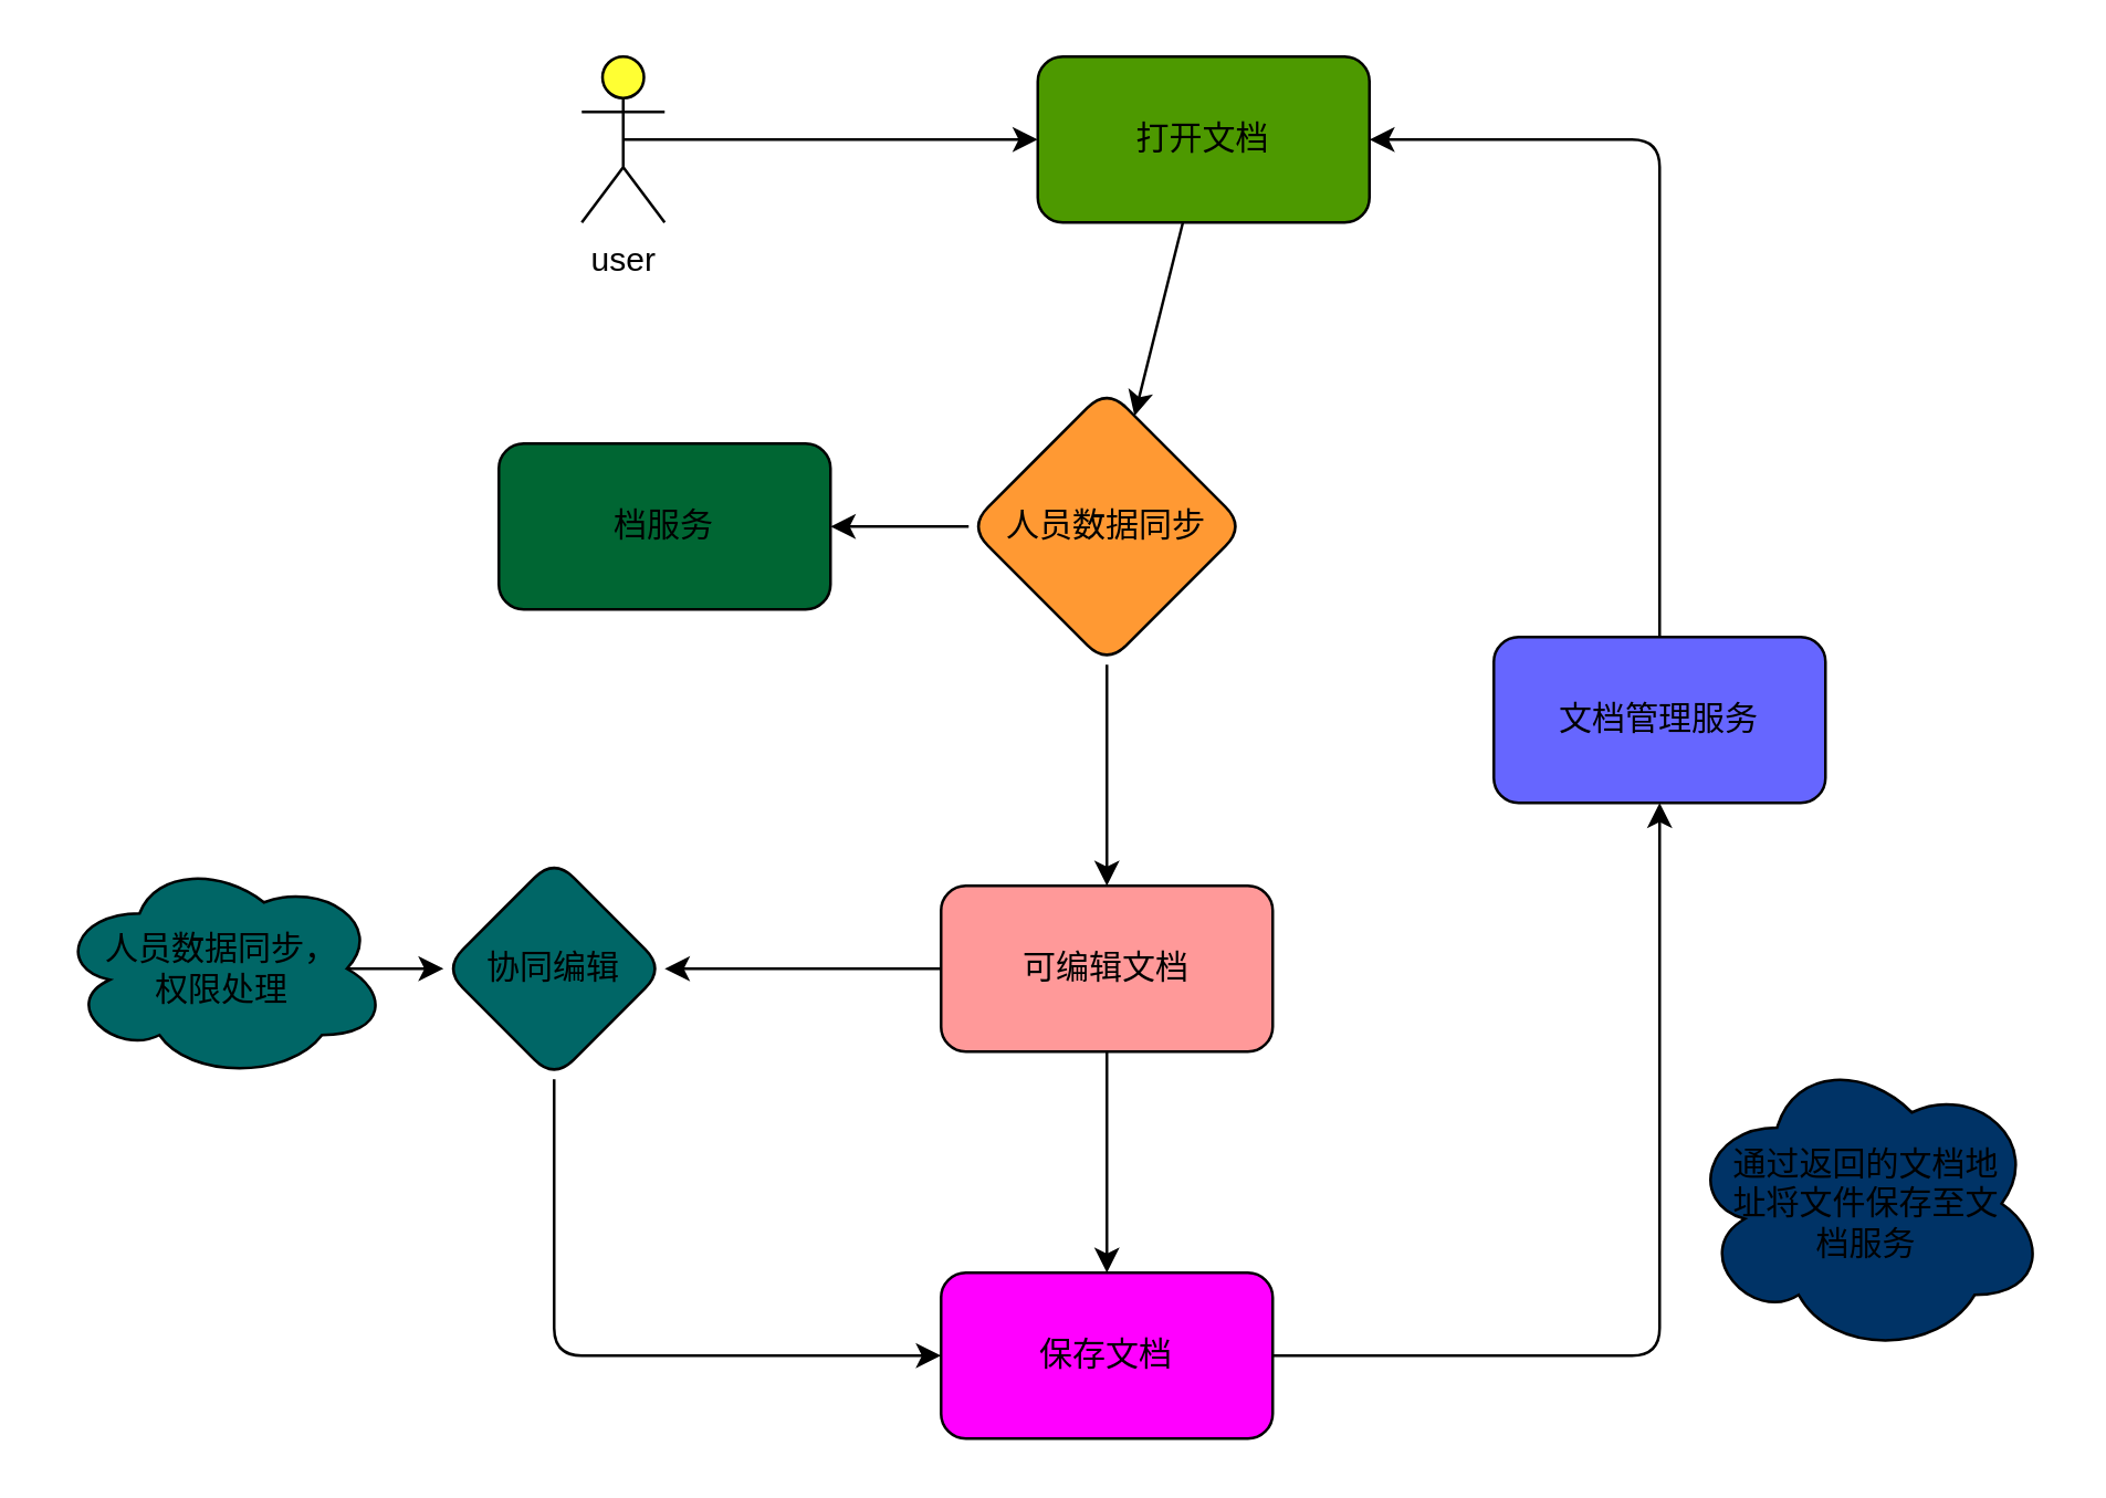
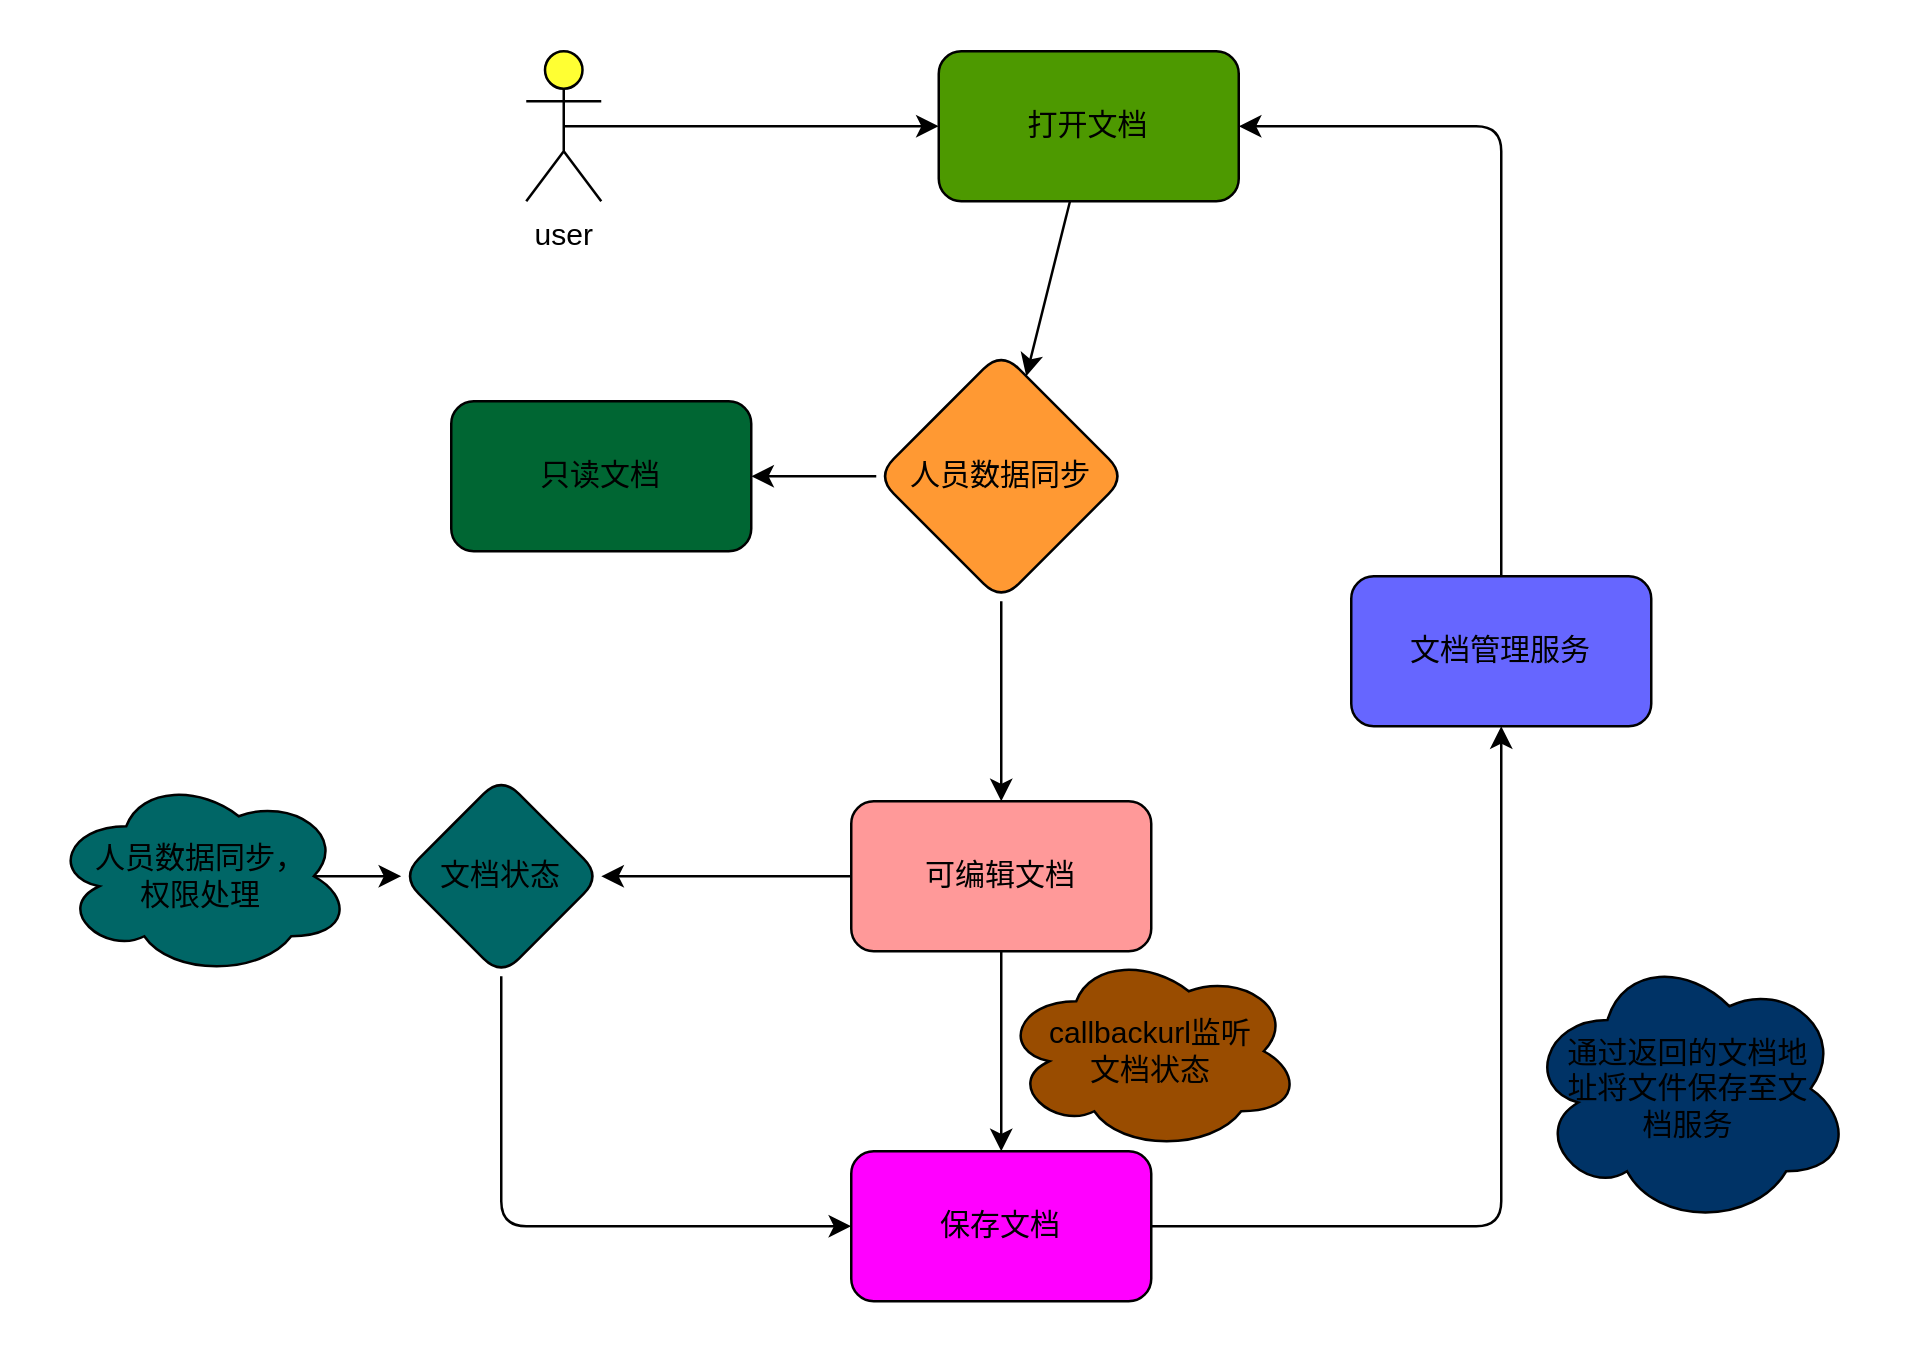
- <mxCell id="7" value="档服务" style="whiteSpace=wrap;html=1;rounded=1;fillColor=#006633;" vertex="1" parent="1"><mxGeometry x="180" y="160" width="120" height="60" as="geometry" /></mxCell>
+ <mxCell id="7" value="只读文档" style="whiteSpace=wrap;html=1;rounded=1;fillColor=#006633;" vertex="1" parent="1"><mxGeometry x="180" y="160" width="120" height="60" as="geometry" /></mxCell>
- <mxCell id="18" value="协同编辑" style="rhombus;whiteSpace=wrap;html=1;fillColor=#006666;rounded=1;" vertex="1" parent="1"><mxGeometry x="160" y="310" width="80" height="80" as="geometry" /></mxCell>
+ <mxCell id="18" value="文档状态" style="rhombus;whiteSpace=wrap;html=1;fillColor=#006666;rounded=1;" vertex="1" parent="1"><mxGeometry x="160" y="310" width="80" height="80" as="geometry" /></mxCell>
+ <mxCell id="21" value="callbackurl监听&lt;br&gt;文档状态" style="ellipse;shape=cloud;whiteSpace=wrap;html=1;fillColor=#994C00;" vertex="1" parent="1"><mxGeometry x="400" y="380" width="120" height="80" as="geometry" /></mxCell>
